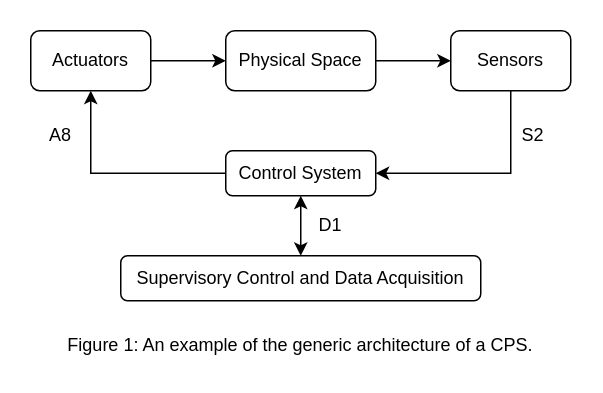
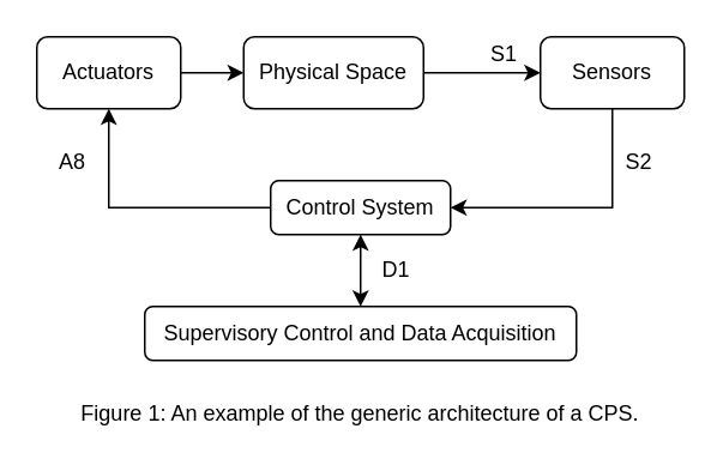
+ <mxCell id="11" value="S1" style="text;html=1;strokeColor=none;fillColor=none;align=center;verticalAlign=middle;whiteSpace=wrap;rounded=0;" parent="1" vertex="1"><mxGeometry x="270" y="20" width="20" height="20" as="geometry" /></mxCell>
- <mxCell id="5" value="Physical Space" style="rounded=1;whiteSpace=wrap;html=1;align=center;" parent="1" vertex="1"><mxGeometry x="150" y="20" width="100" height="40" as="geometry" /></mxCell>
+ <mxCell id="5" value="Physical Space" style="rounded=1;whiteSpace=wrap;html=1;align=center;" parent="1" vertex="1"><mxGeometry x="135" y="20" width="100" height="40" as="geometry" /></mxCell>
